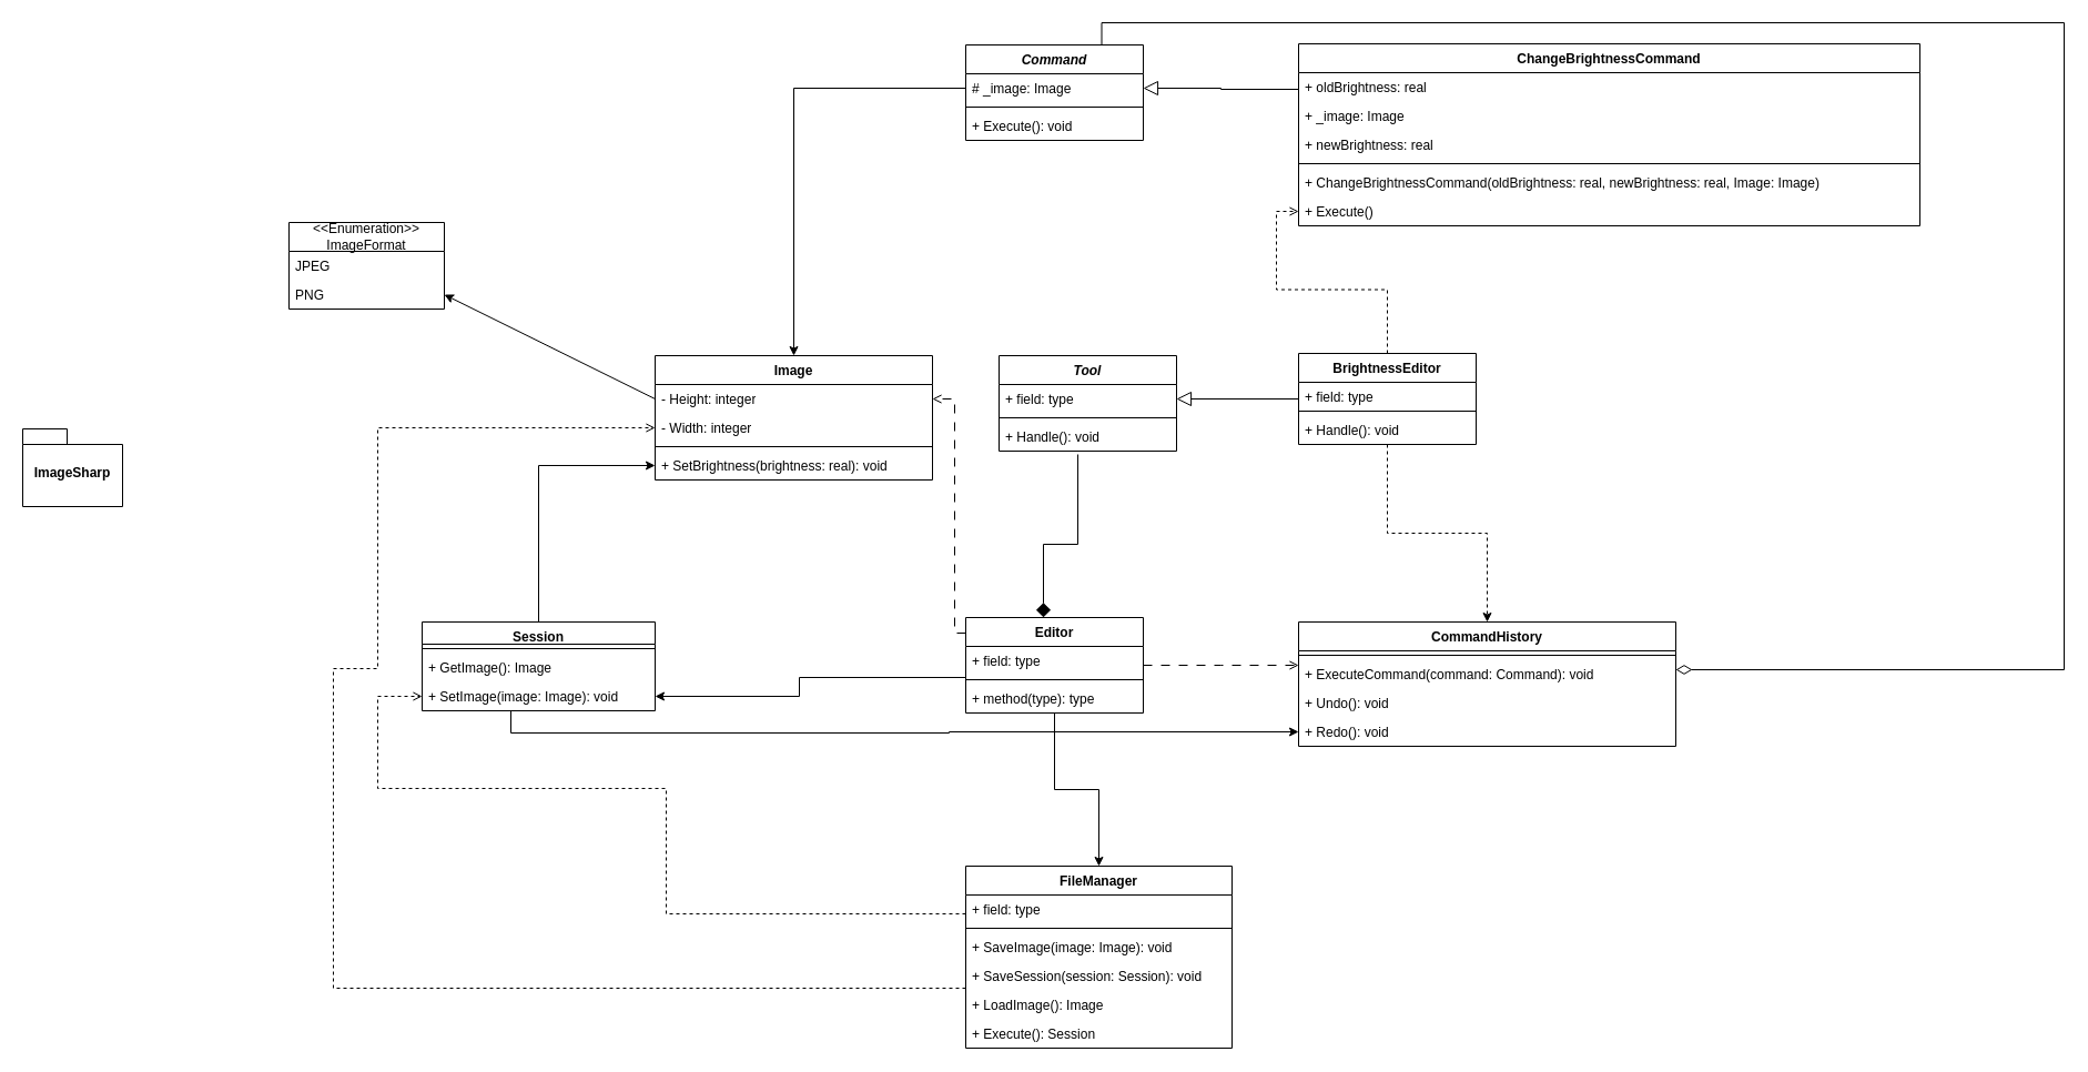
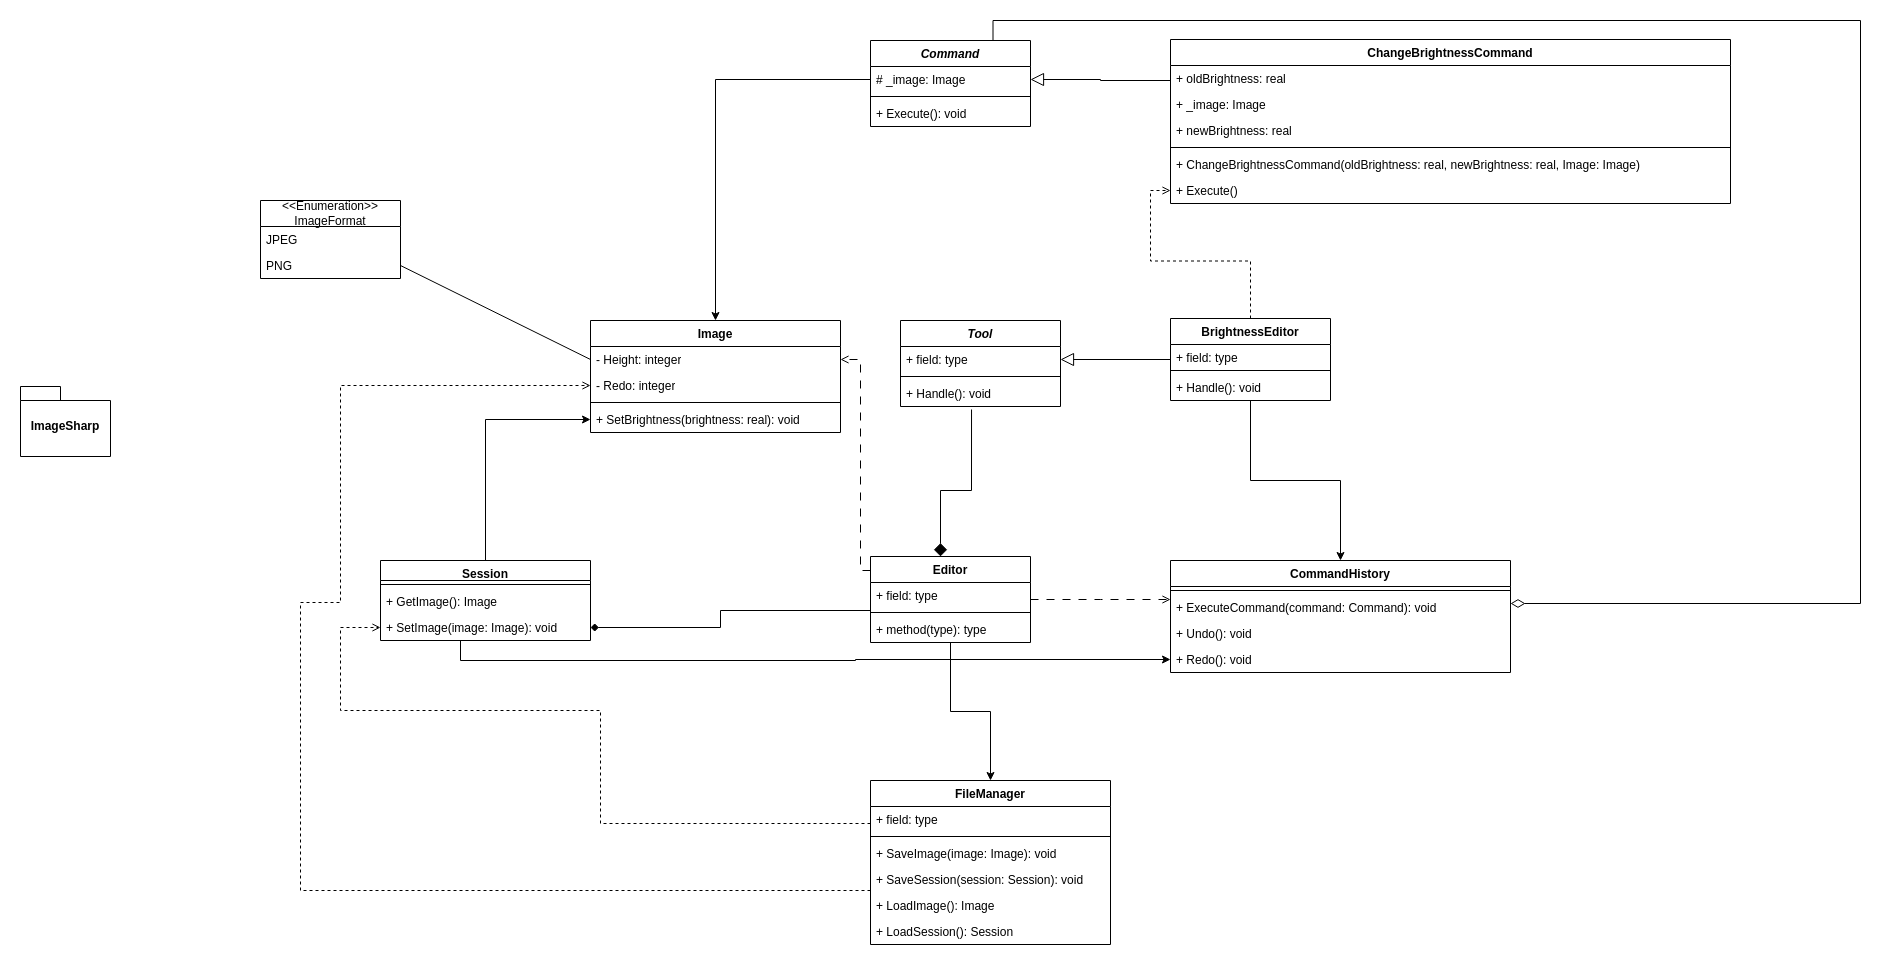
- <mxCell id="43" style="rounded=0;orthogonalLoop=1;jettySize=auto;html=1;entryX=1;entryY=0.5;entryDx=0;entryDy=0;exitX=0;exitY=0.5;exitDx=0;exitDy=0;" edge="1" parent="1" source="45" target="51"><mxGeometry relative="1" as="geometry"><mxPoint x="540" y="410" as="sourcePoint" /><mxPoint x="380" y="239" as="targetPoint" /></mxGeometry></mxCell>
+ <mxCell id="43" style="rounded=0;orthogonalLoop=1;jettySize=auto;html=1;entryX=1;entryY=0.5;entryDx=0;entryDy=0;exitX=0;exitY=0.5;exitDx=0;exitDy=0;endArrow=none;" edge="1" parent="1" source="45" target="51"><mxGeometry relative="1" as="geometry"><mxPoint x="540" y="410" as="sourcePoint" /><mxPoint x="380" y="239" as="targetPoint" /></mxGeometry></mxCell>
- <mxCell id="46" value="- Width: integer" style="text;strokeColor=none;fillColor=none;align=left;verticalAlign=top;spacingLeft=4;spacingRight=4;overflow=hidden;rotatable=0;points=[[0,0.5],[1,0.5]];portConstraint=eastwest;whiteSpace=wrap;html=1;" vertex="1" parent="44"><mxGeometry y="52" width="250" height="26" as="geometry" /></mxCell>
+ <mxCell id="46" value="- Redo: integer" style="text;strokeColor=none;fillColor=none;align=left;verticalAlign=top;spacingLeft=4;spacingRight=4;overflow=hidden;rotatable=0;points=[[0,0.5],[1,0.5]];portConstraint=eastwest;whiteSpace=wrap;html=1;" vertex="1" parent="44"><mxGeometry y="52" width="250" height="26" as="geometry" /></mxCell>
- <mxCell id="7" style="edgeStyle=orthogonalEdgeStyle;rounded=0;orthogonalLoop=1;jettySize=auto;html=1;entryX=0.5;entryY=0;entryDx=0;entryDy=0;dashed=1;" edge="1" parent="1" source="8" target="23"><mxGeometry relative="1" as="geometry" /></mxCell>
+ <mxCell id="7" style="edgeStyle=orthogonalEdgeStyle;rounded=0;orthogonalLoop=1;jettySize=auto;html=1;entryX=0.5;entryY=0;entryDx=0;entryDy=0;" edge="1" parent="1" source="8" target="23"><mxGeometry relative="1" as="geometry" /></mxCell>
- <mxCell id="29" style="edgeStyle=orthogonalEdgeStyle;rounded=0;orthogonalLoop=1;jettySize=auto;html=1;entryX=1;entryY=0.5;entryDx=0;entryDy=0;endArrow=classic;endFill=1;startArrow=none;startFill=0;startSize=12;" edge="1" parent="1" source="32" target="42"><mxGeometry relative="1" as="geometry"><mxPoint x="540" y="593" as="targetPoint" /><Array as="points"><mxPoint x="720" y="610" /><mxPoint x="720" y="627" /></Array></mxGeometry></mxCell>
+ <mxCell id="29" style="edgeStyle=orthogonalEdgeStyle;rounded=0;orthogonalLoop=1;jettySize=auto;html=1;entryX=1;entryY=0.5;entryDx=0;entryDy=0;endArrow=diamond;endFill=1;startArrow=none;startFill=0;startSize=12;" edge="1" parent="1" source="32" target="42"><mxGeometry relative="1" as="geometry"><mxPoint x="540" y="593" as="targetPoint" /><Array as="points"><mxPoint x="720" y="610" /><mxPoint x="720" y="627" /></Array></mxGeometry></mxCell>
- <mxCell id="60" value="+ Execute(): Session" style="text;strokeColor=none;fillColor=none;align=left;verticalAlign=top;spacingLeft=4;spacingRight=4;overflow=hidden;rotatable=0;points=[[0,0.5],[1,0.5]];portConstraint=eastwest;whiteSpace=wrap;html=1;" vertex="1" parent="54"><mxGeometry y="138" width="240" height="26" as="geometry" /></mxCell>
+ <mxCell id="60" value="+ LoadSession(): Session" style="text;strokeColor=none;fillColor=none;align=left;verticalAlign=top;spacingLeft=4;spacingRight=4;overflow=hidden;rotatable=0;points=[[0,0.5],[1,0.5]];portConstraint=eastwest;whiteSpace=wrap;html=1;" vertex="1" parent="54"><mxGeometry y="138" width="240" height="26" as="geometry" /></mxCell>
